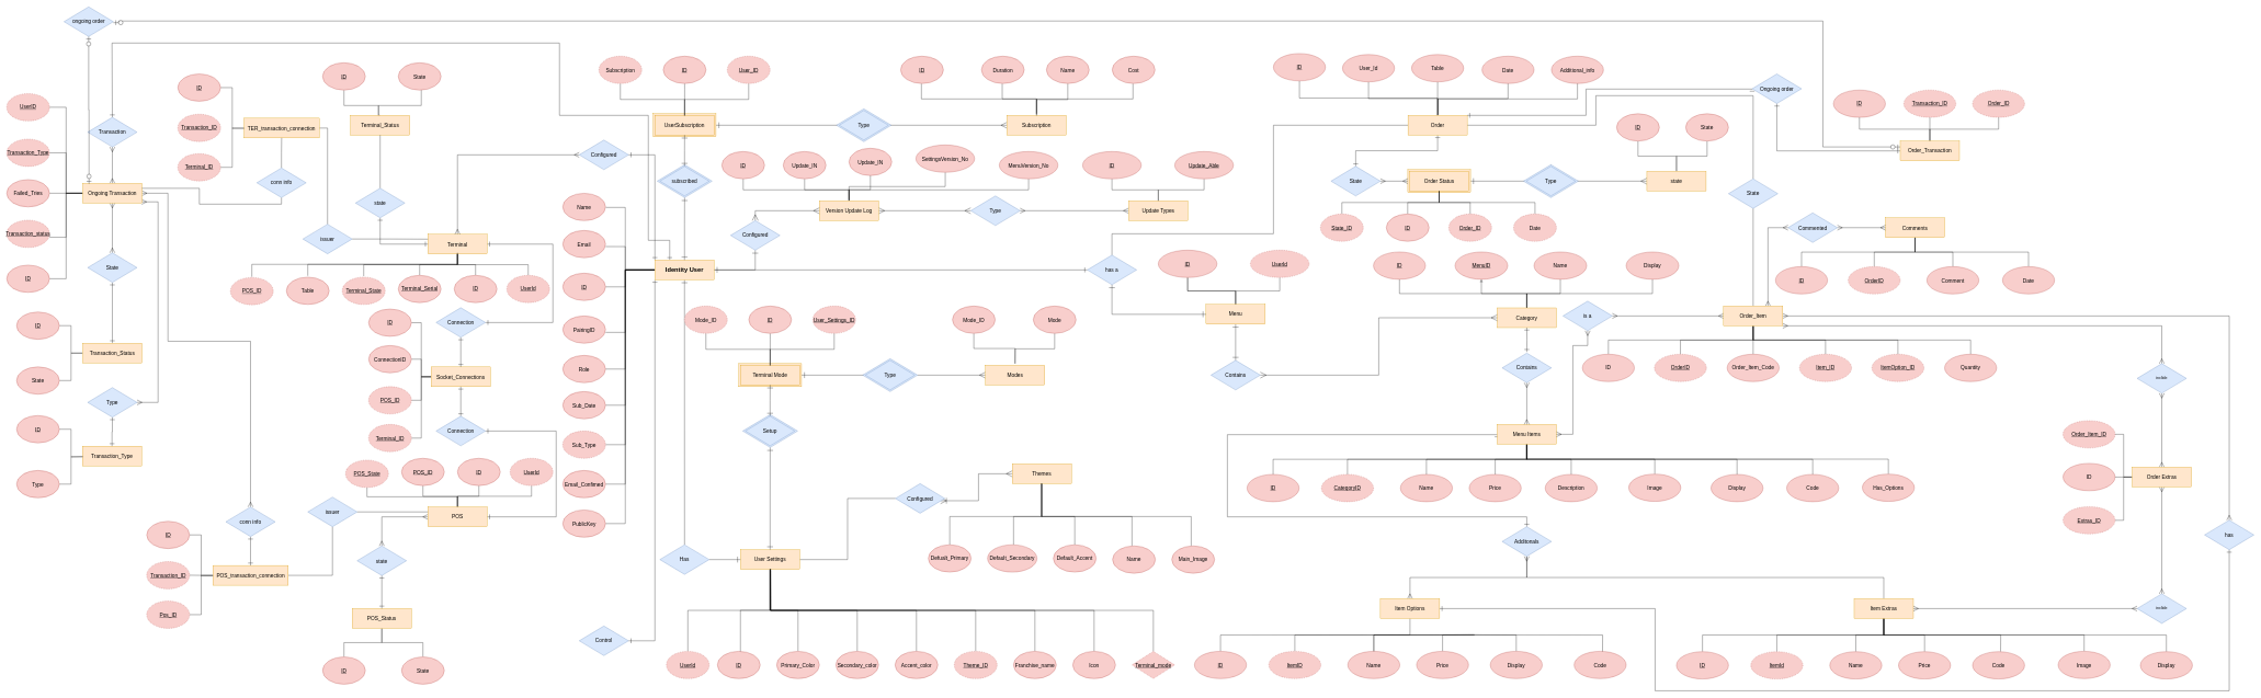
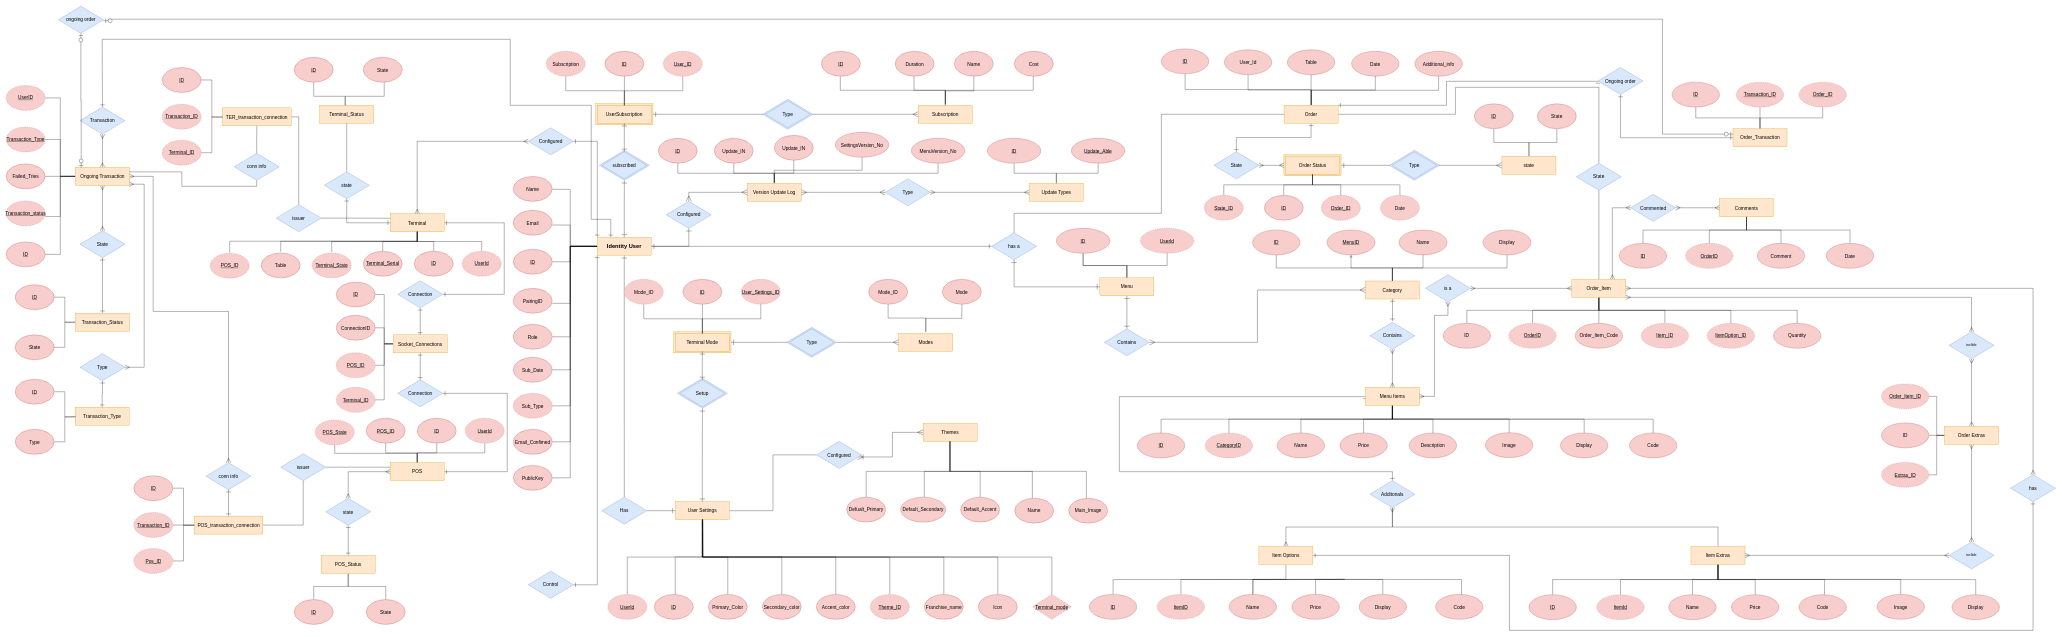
- <mxCell id="158" style="edgeStyle=orthogonalEdgeStyle;rounded=0;sketch=0;orthogonalLoop=1;jettySize=auto;html=1;exitX=0.5;exitY=1;exitDx=0;exitDy=0;entryX=0.5;entryY=0;entryDx=0;entryDy=0;startArrow=none;startFill=0;startSize=13;endArrow=none;endFill=0;endSize=13;fontColor=#393C56;" edge="1" parent="1" source="160" target="172"><mxGeometry relative="1" as="geometry" /></mxCell>
- <mxCell id="172" value="&lt;span style=&quot;font-size: 16px&quot;&gt;Has_Options&lt;/span&gt;" style="ellipse;whiteSpace=wrap;html=1;fillColor=#f8cecc;strokeColor=#b85450;fontStyle=0" vertex="1" parent="1"><mxGeometry x="5660" y="1441" width="158" height="83" as="geometry" /></mxCell>
